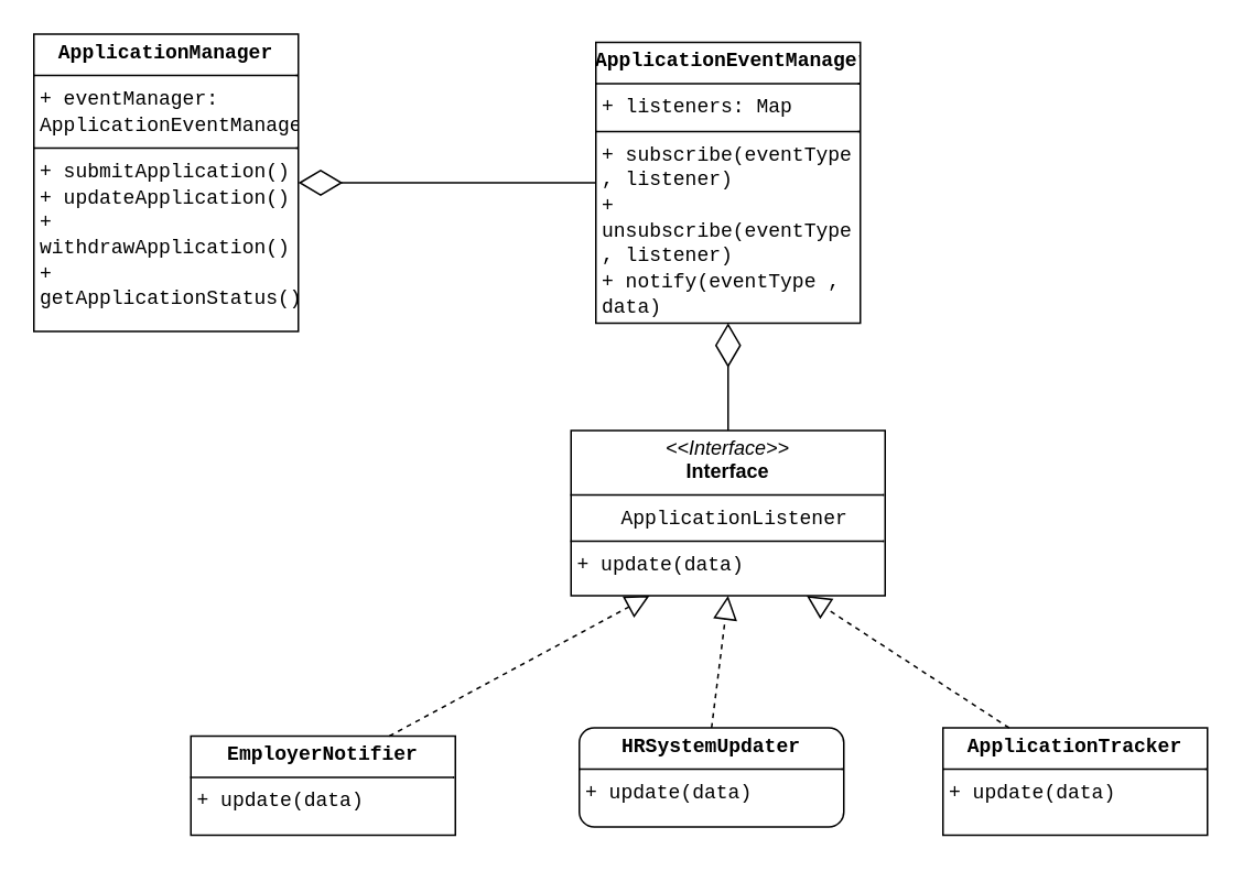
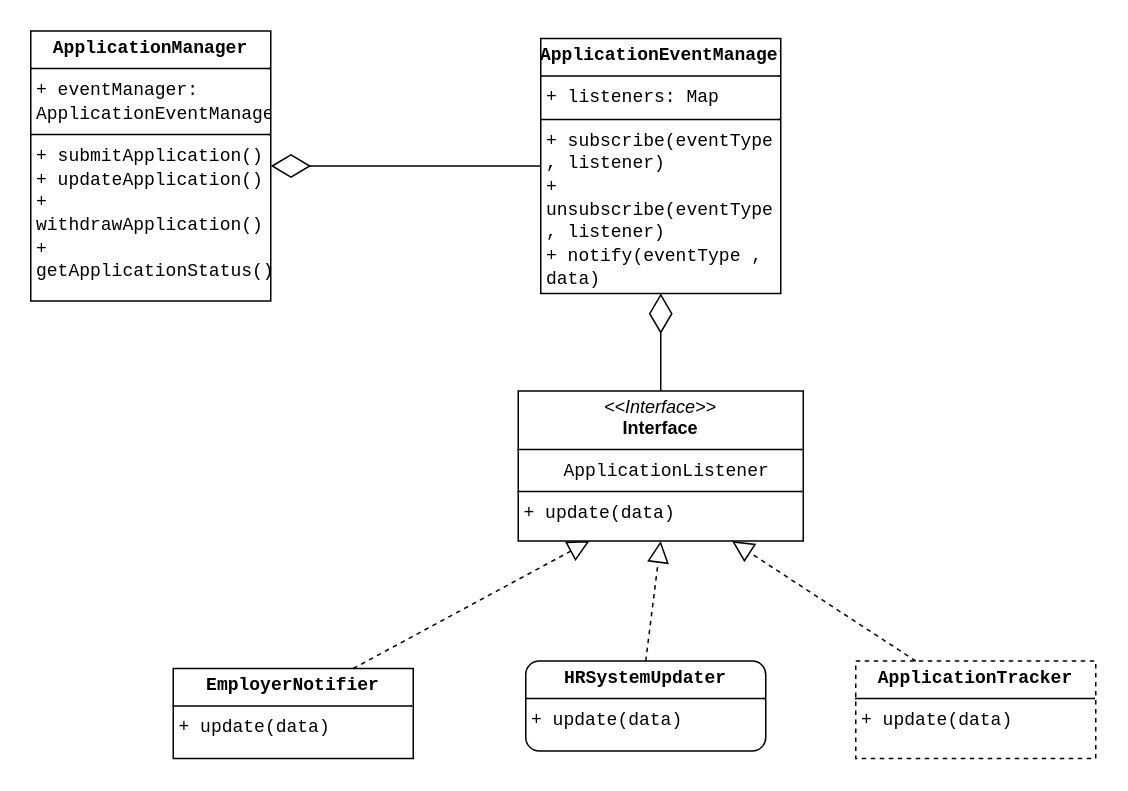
- <mxCell id="5" value="&lt;p style=&quot;margin:0px;margin-top:4px;text-align:center;&quot;&gt;&lt;b&gt;&lt;font face=&quot;Courier New&quot;&gt;ApplicationTracker&lt;/font&gt;&lt;/b&gt;&lt;/p&gt;&lt;hr size=&quot;1&quot; style=&quot;border-style:solid;&quot;&gt;&lt;p style=&quot;margin:0px;margin-left:4px;&quot;&gt;&lt;font face=&quot;Courier New&quot;&gt;+ update(data)&lt;/font&gt;&lt;/p&gt;" style="verticalAlign=top;align=left;overflow=fill;html=1;whiteSpace=wrap;" parent="1" vertex="1"><mxGeometry x="570" y="440" width="160" height="65" as="geometry" /></mxCell>
+ <mxCell id="5" value="&lt;p style=&quot;margin:0px;margin-top:4px;text-align:center;&quot;&gt;&lt;b&gt;&lt;font face=&quot;Courier New&quot;&gt;ApplicationTracker&lt;/font&gt;&lt;/b&gt;&lt;/p&gt;&lt;hr size=&quot;1&quot; style=&quot;border-style:solid;&quot;&gt;&lt;p style=&quot;margin:0px;margin-left:4px;&quot;&gt;&lt;font face=&quot;Courier New&quot;&gt;+ update(data)&lt;/font&gt;&lt;/p&gt;" style="verticalAlign=top;align=left;overflow=fill;html=1;whiteSpace=wrap;dashed=1;" parent="1" vertex="1"><mxGeometry x="570" y="440" width="160" height="65" as="geometry" /></mxCell>
